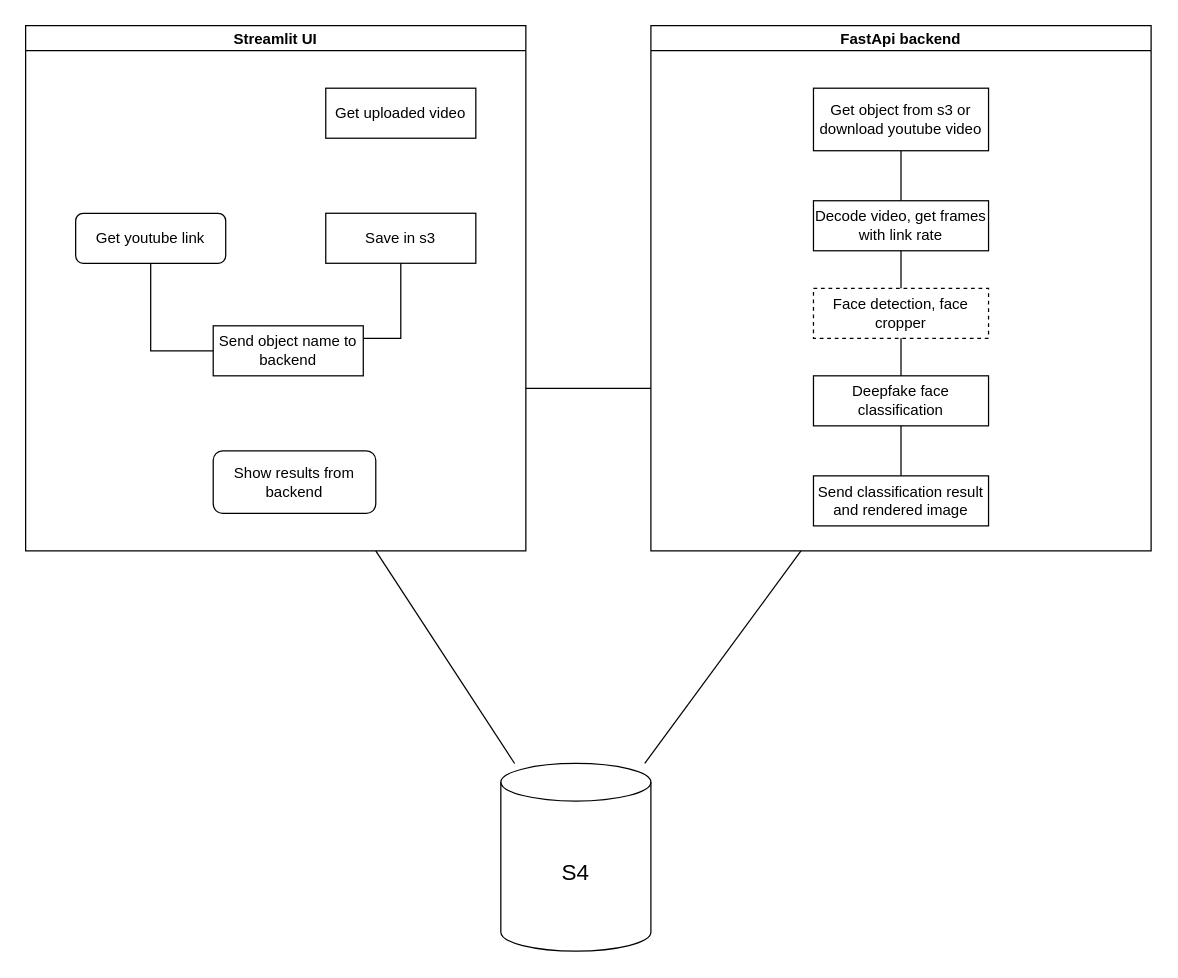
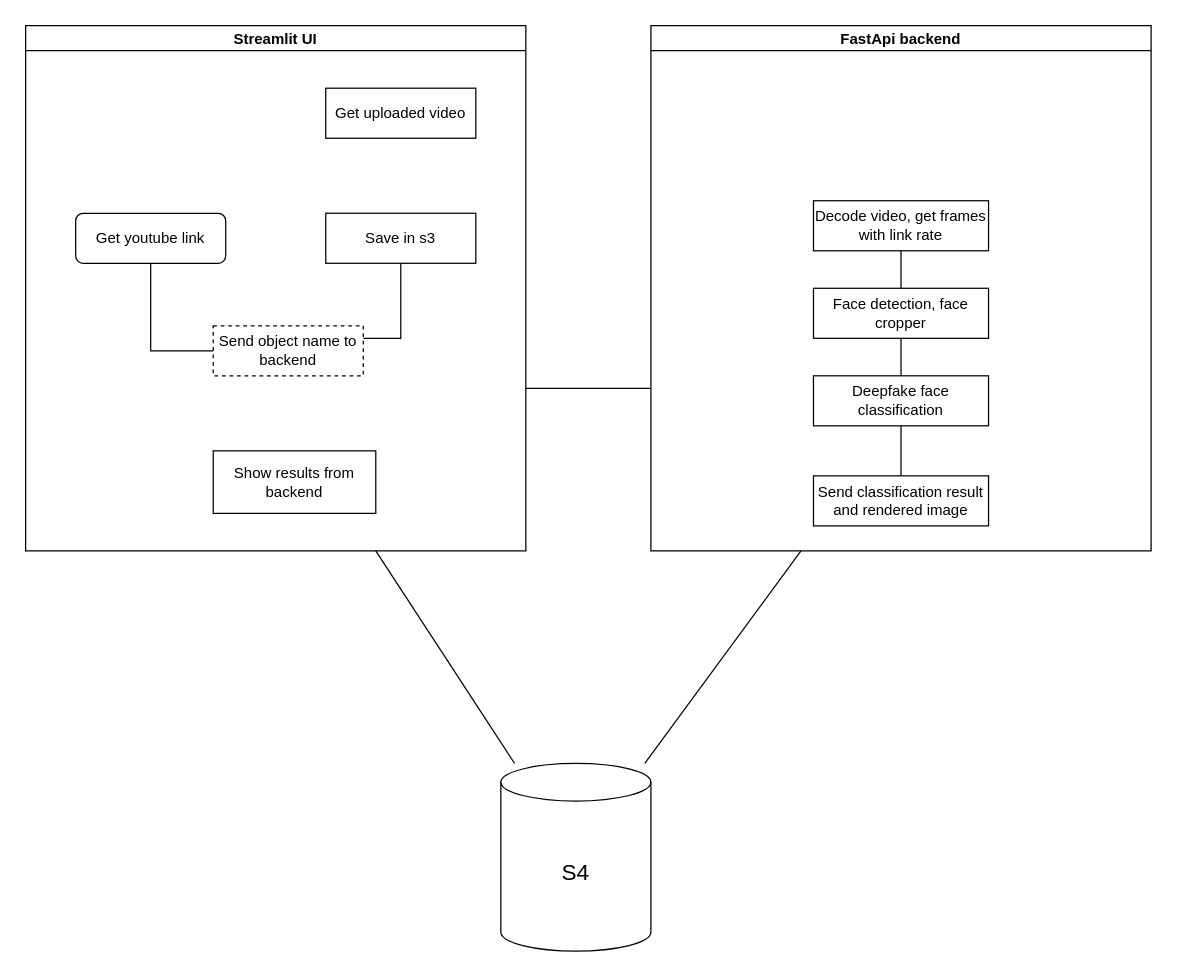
- <mxCell id="5" value="Get object from s3 or download youtube video" style="whiteSpace=wrap;html=1;treeFolding=1;treeMoving=1;newEdgeStyle={&quot;edgeStyle&quot;:&quot;elbowEdgeStyle&quot;,&quot;startArrow&quot;:&quot;none&quot;,&quot;endArrow&quot;:&quot;none&quot;};" vertex="1" parent="3"><mxGeometry x="130" y="50" width="140" height="50" as="geometry" /></mxCell>
- <mxCell id="4" value="" style="edgeStyle=elbowEdgeStyle;elbow=vertical;sourcePerimeterSpacing=0;targetPerimeterSpacing=0;startArrow=none;endArrow=none;rounded=0;curved=0;" edge="1" parent="3" source="5" target="6"><mxGeometry relative="1" as="geometry" /></mxCell>
- <mxCell id="7" value="Face detection, face cropper" style="whiteSpace=wrap;html=1;treeFolding=1;treeMoving=1;newEdgeStyle={&quot;edgeStyle&quot;:&quot;elbowEdgeStyle&quot;,&quot;startArrow&quot;:&quot;none&quot;,&quot;endArrow&quot;:&quot;none&quot;};dashed=1;" vertex="1" parent="3"><mxGeometry x="130" y="210" width="140" height="40" as="geometry" /></mxCell>
+ <mxCell id="7" value="Face detection, face cropper" style="whiteSpace=wrap;html=1;treeFolding=1;treeMoving=1;newEdgeStyle={&quot;edgeStyle&quot;:&quot;elbowEdgeStyle&quot;,&quot;startArrow&quot;:&quot;none&quot;,&quot;endArrow&quot;:&quot;none&quot;};" vertex="1" parent="3"><mxGeometry x="130" y="210" width="140" height="40" as="geometry" /></mxCell>
- <mxCell id="17" value="Send object name to backend" style="whiteSpace=wrap;html=1;treeFolding=1;treeMoving=1;newEdgeStyle={&quot;edgeStyle&quot;:&quot;elbowEdgeStyle&quot;,&quot;startArrow&quot;:&quot;none&quot;,&quot;endArrow&quot;:&quot;none&quot;};" vertex="1" parent="13"><mxGeometry x="150" y="240" width="120" height="40" as="geometry" /></mxCell>
+ <mxCell id="17" value="Send object name to backend" style="whiteSpace=wrap;html=1;treeFolding=1;treeMoving=1;newEdgeStyle={&quot;edgeStyle&quot;:&quot;elbowEdgeStyle&quot;,&quot;startArrow&quot;:&quot;none&quot;,&quot;endArrow&quot;:&quot;none&quot;};dashed=1;" vertex="1" parent="13"><mxGeometry x="150" y="240" width="120" height="40" as="geometry" /></mxCell>
- <mxCell id="20" value="Show results from backend" style="whiteSpace=wrap;html=1;rounded=1;" vertex="1" parent="13"><mxGeometry x="150" y="340" width="130" height="50" as="geometry" /></mxCell>
+ <mxCell id="20" value="Show results from backend" style="rounded=0;whiteSpace=wrap;html=1;" vertex="1" parent="13"><mxGeometry x="150" y="340" width="130" height="50" as="geometry" /></mxCell>
